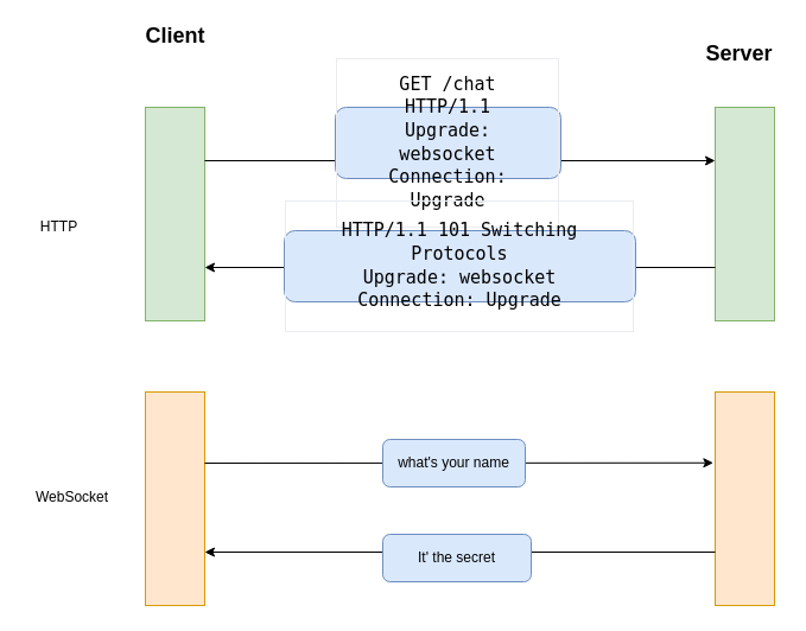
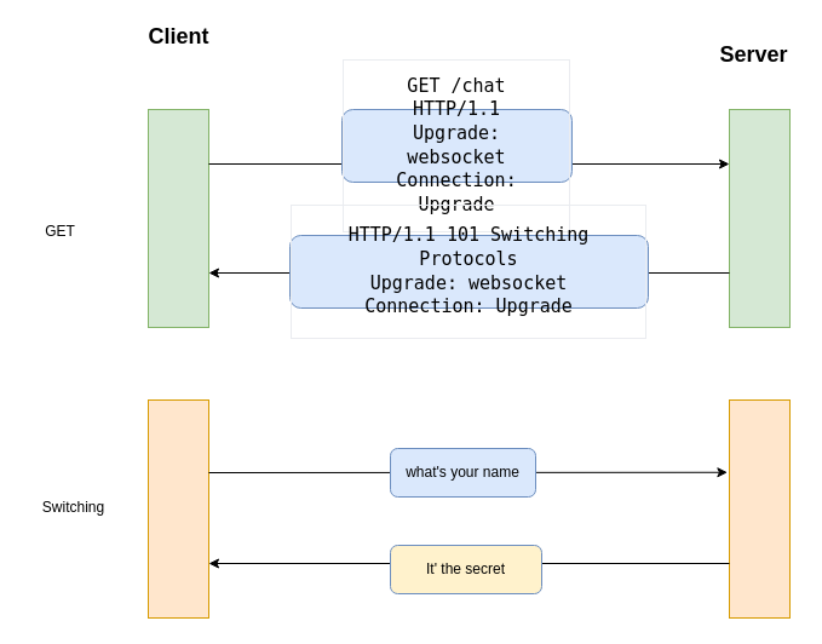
- <mxCell id="12" value="HTTP" style="text;html=1;align=center;verticalAlign=middle;resizable=0;points=[];autosize=1;" vertex="1" parent="1"><mxGeometry x="24" y="181" width="50" height="20" as="geometry" /></mxCell>
+ <mxCell id="12" value="GET" style="text;html=1;align=center;verticalAlign=middle;resizable=0;points=[];autosize=1;" vertex="1" parent="1"><mxGeometry x="24" y="181" width="50" height="20" as="geometry" /></mxCell>
- <mxCell id="13" value="WebSocket" style="text;html=1;align=center;verticalAlign=middle;resizable=0;points=[];autosize=1;" vertex="1" parent="1"><mxGeometry x="20" y="409" width="80" height="20" as="geometry" /></mxCell>
+ <mxCell id="13" value="Switching" style="text;html=1;align=center;verticalAlign=middle;resizable=0;points=[];autosize=1;" vertex="1" parent="1"><mxGeometry x="20" y="409" width="80" height="20" as="geometry" /></mxCell>
- <mxCell id="17" value="It' the secret" style="rounded=1;whiteSpace=wrap;html=1;fillColor=#dae8fc;strokeColor=#6c8ebf;" vertex="1" parent="1"><mxGeometry x="322" y="450" width="125" height="40" as="geometry" /></mxCell>
+ <mxCell id="17" value="It' the secret" style="rounded=1;whiteSpace=wrap;html=1;fillColor=#fff2cc;strokeColor=#6c8ebf;" vertex="1" parent="1"><mxGeometry x="322" y="450" width="125" height="40" as="geometry" /></mxCell>
